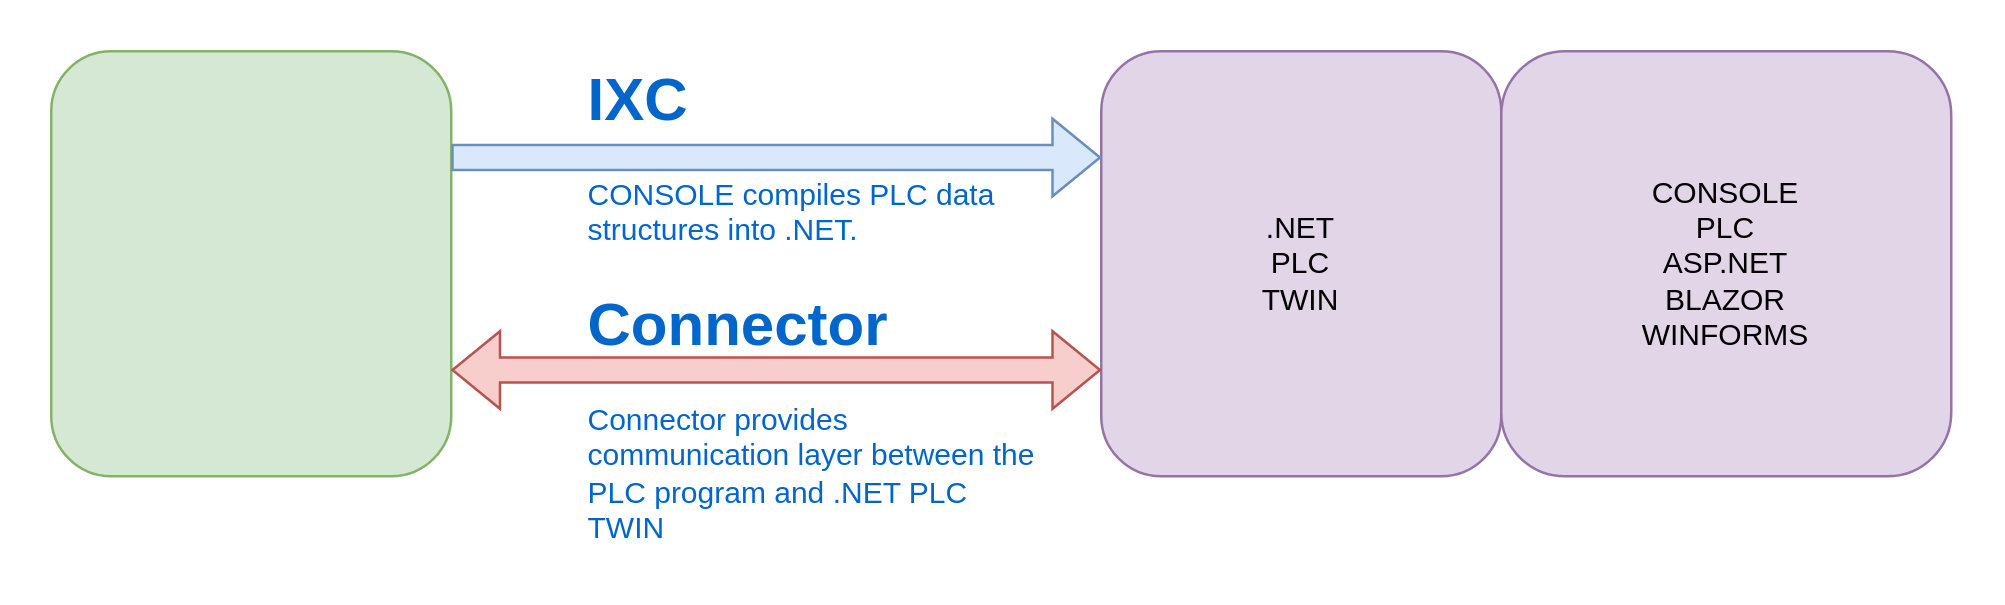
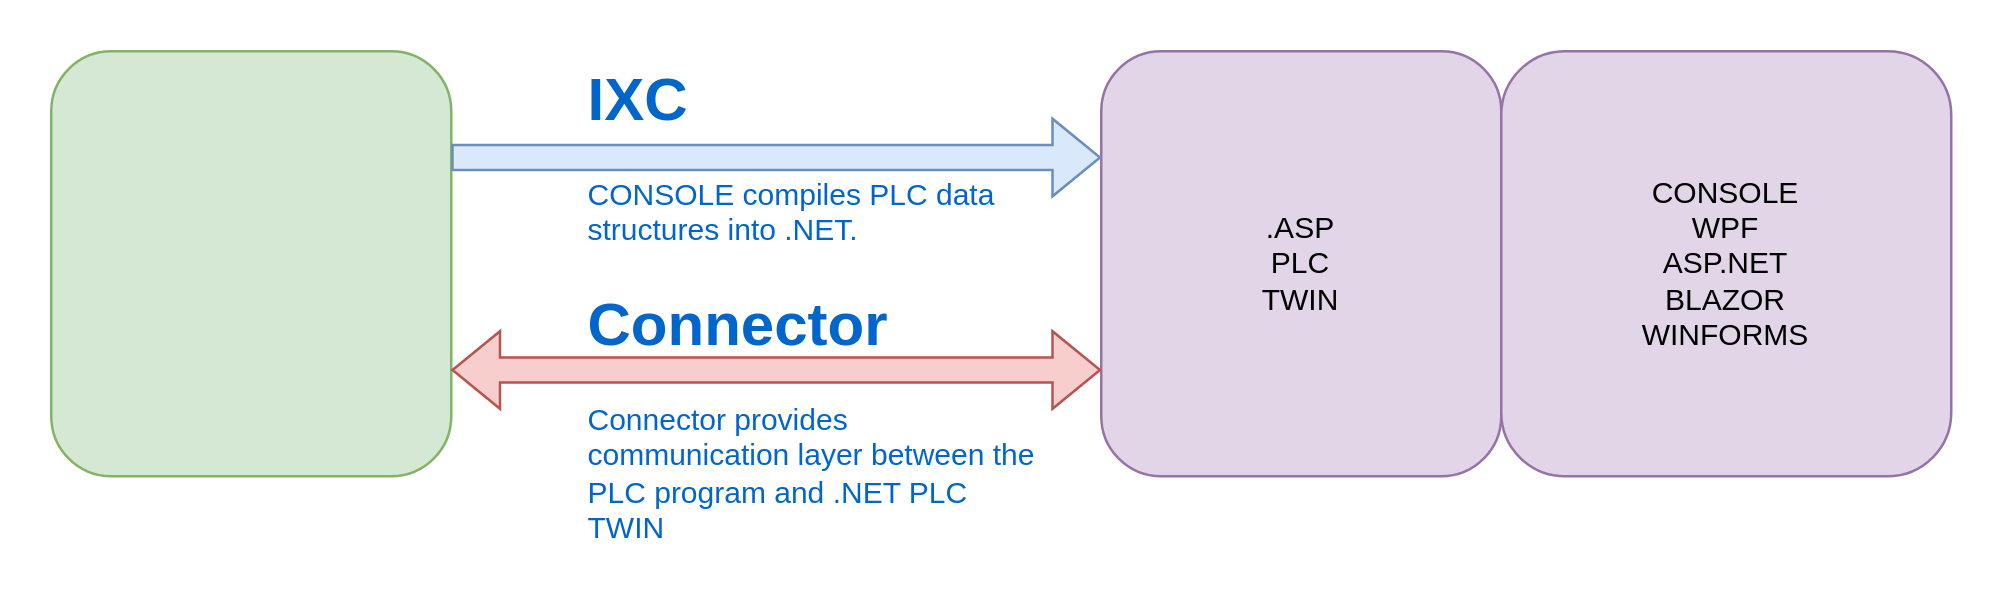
- <mxCell id="4" value=".NET&lt;br&gt;PLC&lt;br&gt;TWIN" style="text;html=1;strokeColor=none;fillColor=none;align=center;verticalAlign=middle;whiteSpace=wrap;rounded=0;" vertex="1" parent="1"><mxGeometry x="490" y="75" width="60" height="60" as="geometry" /></mxCell>
+ <mxCell id="4" value=".ASP&lt;br&gt;PLC&lt;br&gt;TWIN" style="text;html=1;strokeColor=none;fillColor=none;align=center;verticalAlign=middle;whiteSpace=wrap;rounded=0;" vertex="1" parent="1"><mxGeometry x="490" y="75" width="60" height="60" as="geometry" /></mxCell>
- <mxCell id="10" value="CONSOLE&lt;br&gt;PLC&lt;br&gt;ASP.NET&lt;br&gt;BLAZOR&lt;br&gt;WINFORMS" style="text;html=1;strokeColor=none;fillColor=none;align=center;verticalAlign=middle;whiteSpace=wrap;rounded=0;" vertex="1" parent="1"><mxGeometry x="660" y="75" width="60" height="60" as="geometry" /></mxCell>
+ <mxCell id="10" value="CONSOLE&lt;br&gt;WPF&lt;br&gt;ASP.NET&lt;br&gt;BLAZOR&lt;br&gt;WINFORMS" style="text;html=1;strokeColor=none;fillColor=none;align=center;verticalAlign=middle;whiteSpace=wrap;rounded=0;" vertex="1" parent="1"><mxGeometry x="660" y="75" width="60" height="60" as="geometry" /></mxCell>
